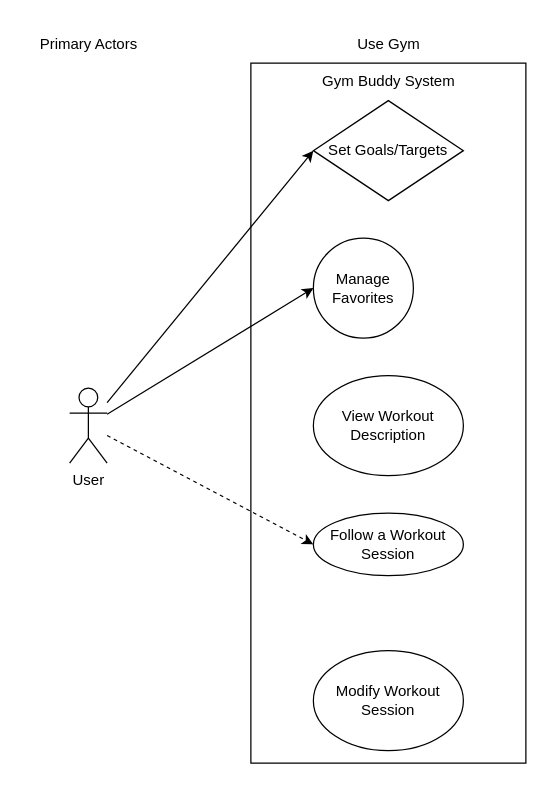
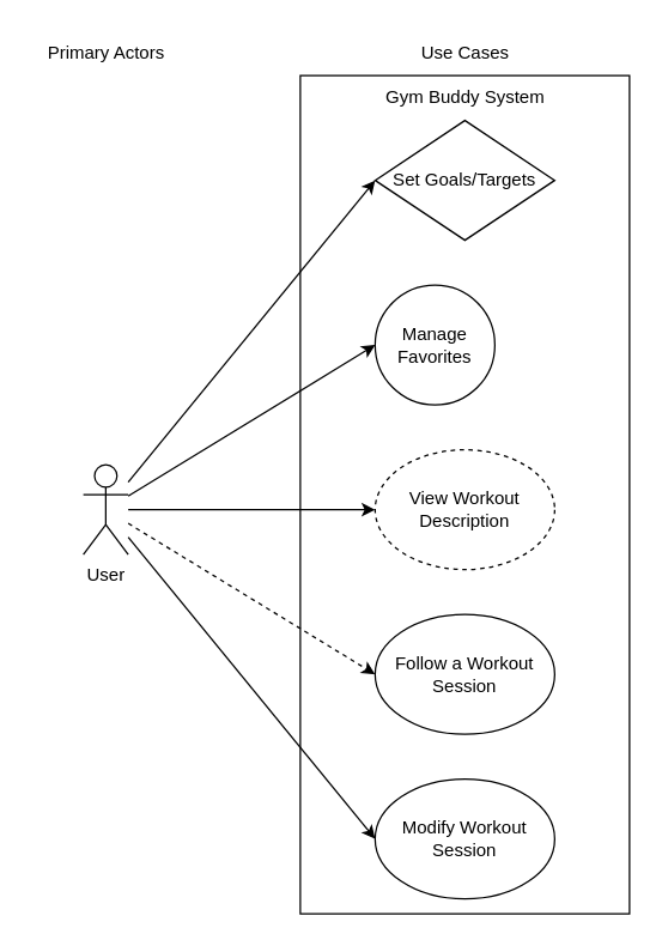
- <mxCell id="4" value="Use Gym" style="text;html=1;align=center;verticalAlign=middle;resizable=0;points=[];autosize=1;strokeColor=none;fillColor=none;" parent="1" vertex="1"><mxGeometry x="270" y="20" width="80" height="30" as="geometry" /></mxCell>
+ <mxCell id="4" value="Use Cases" style="text;html=1;align=center;verticalAlign=middle;resizable=0;points=[];autosize=1;strokeColor=none;fillColor=none;" parent="1" vertex="1"><mxGeometry x="270" y="20" width="80" height="30" as="geometry" /></mxCell>
+ <mxCell id="9" style="edgeStyle=none;rounded=0;orthogonalLoop=1;jettySize=auto;html=1;entryX=0;entryY=0.5;entryDx=0;entryDy=0;" parent="1" source="12" target="13" edge="1"><mxGeometry relative="1" as="geometry" /></mxCell>
- <mxCell id="13" value="View Workout Description" style="ellipse;whiteSpace=wrap;html=1;" parent="1" vertex="1"><mxGeometry x="250" y="300" width="120" height="80" as="geometry" /></mxCell>
+ <mxCell id="13" value="View Workout Description" style="ellipse;whiteSpace=wrap;html=1;dashed=1;" parent="1" vertex="1"><mxGeometry x="250" y="300" width="120" height="80" as="geometry" /></mxCell>
- <mxCell id="14" value="Follow a Workout Session" style="ellipse;whiteSpace=wrap;html=1;" parent="1" vertex="1"><mxGeometry x="250" y="410" width="120" height="50" as="geometry" /></mxCell>
+ <mxCell id="14" value="Follow a Workout Session" style="ellipse;whiteSpace=wrap;html=1;" parent="1" vertex="1"><mxGeometry x="250" y="410" width="120" height="80" as="geometry" /></mxCell>
+ <mxCell id="11" style="edgeStyle=none;rounded=0;orthogonalLoop=1;jettySize=auto;html=1;entryX=0;entryY=0.5;entryDx=0;entryDy=0;" parent="1" source="12" target="15" edge="1"><mxGeometry relative="1" as="geometry" /></mxCell>
